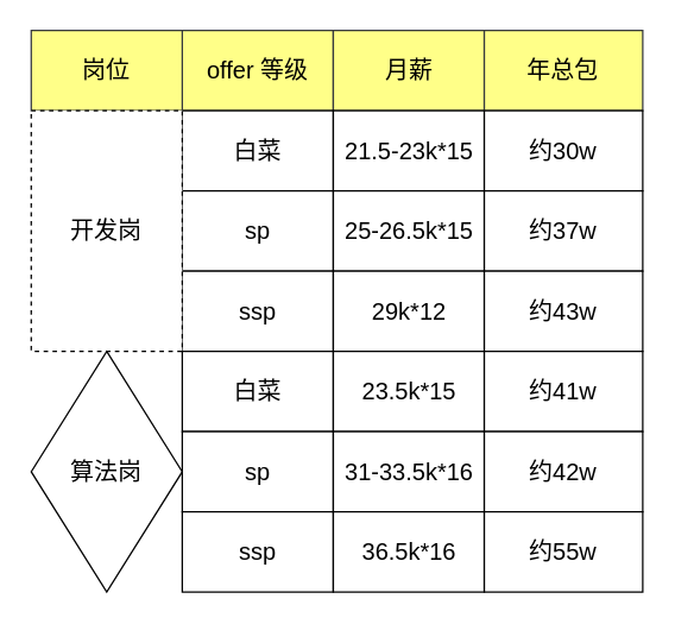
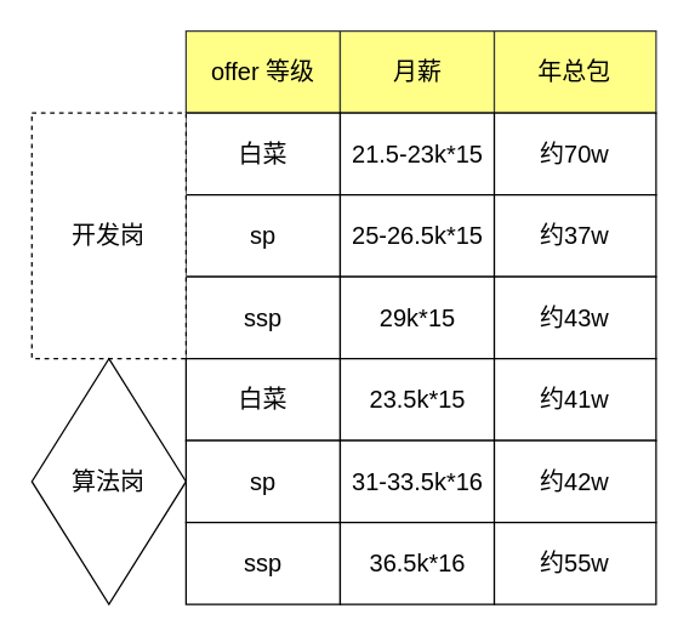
- <mxCell id="10" value="岗位" style="rounded=0;whiteSpace=wrap;html=1;fontSize=16;fillColor=#ffff88;strokeColor=#36393d;" vertex="1" parent="1"><mxGeometry x="20.33" y="20" width="101.667" height="54" as="geometry" /></mxCell>
- <mxCell id="20" value="约30w" style="rounded=0;whiteSpace=wrap;html=1;fontSize=16;" vertex="1" parent="1"><mxGeometry x="325.33" y="74" width="106.67" height="54" as="geometry" /></mxCell>
+ <mxCell id="20" value="约70w" style="rounded=0;whiteSpace=wrap;html=1;fontSize=16;" vertex="1" parent="1"><mxGeometry x="325.33" y="74" width="106.67" height="54" as="geometry" /></mxCell>
- <mxCell id="9" value="29k*12" style="rounded=0;whiteSpace=wrap;html=1;fontSize=16;" vertex="1" parent="1"><mxGeometry x="223.667" y="182" width="101.667" height="54" as="geometry" /></mxCell>
+ <mxCell id="9" value="29k*15" style="rounded=0;whiteSpace=wrap;html=1;fontSize=16;" vertex="1" parent="1"><mxGeometry x="223.667" y="182" width="101.667" height="54" as="geometry" /></mxCell>
